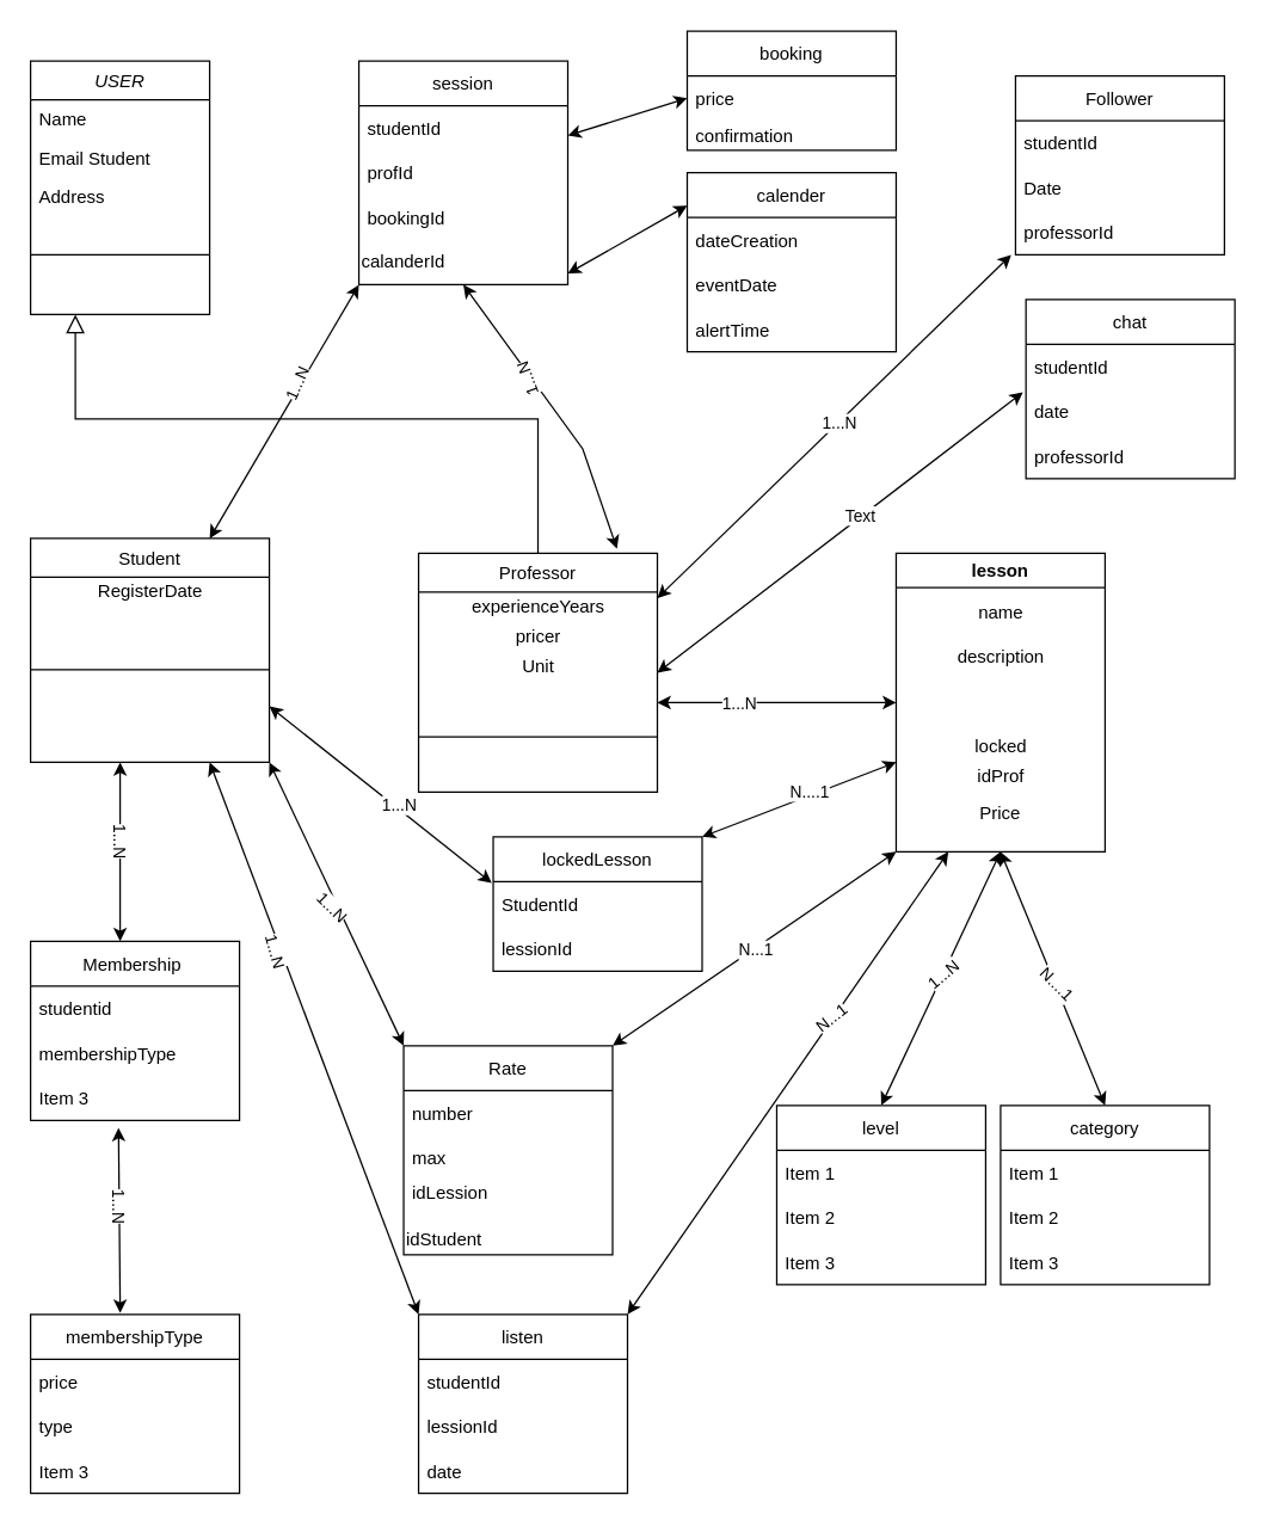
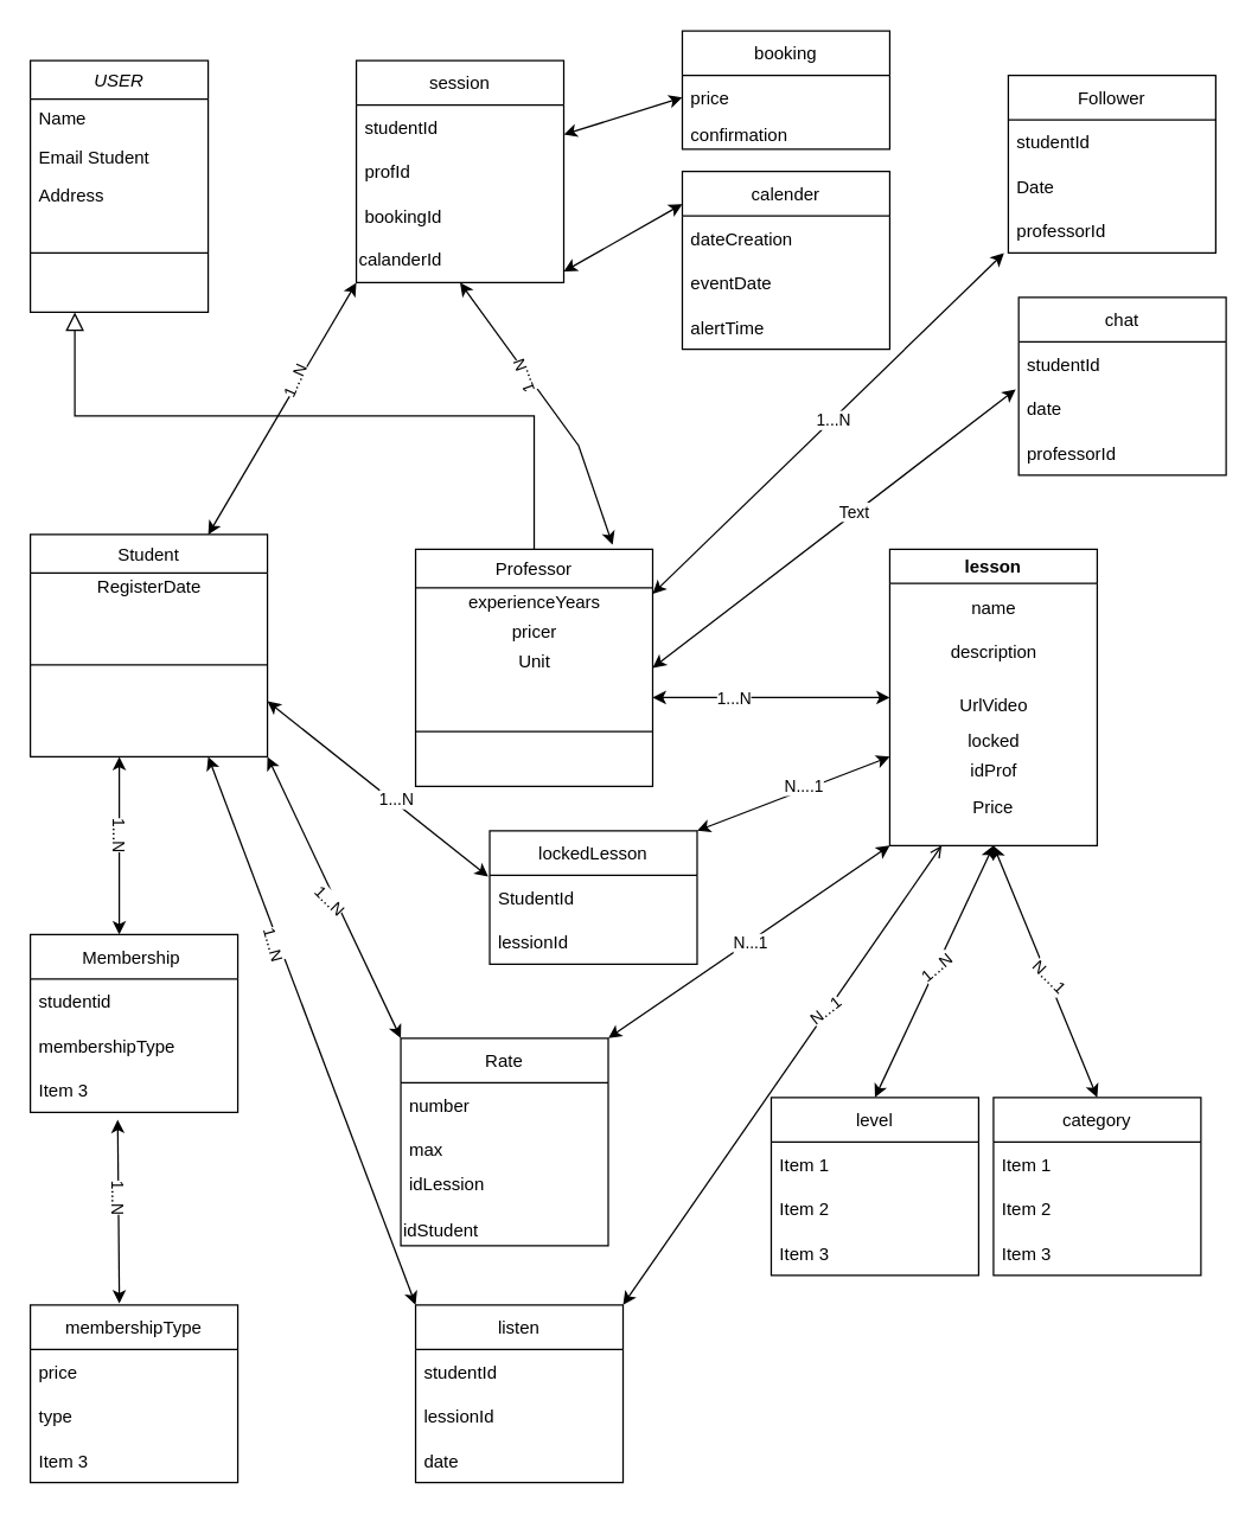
+ <mxCell id="20" value="UrlVideo" style="text;html=1;align=center;verticalAlign=middle;resizable=0;points=[];autosize=1;strokeColor=none;fillColor=none;" vertex="1" parent="18"><mxGeometry x="40" y="96" width="60" height="20" as="geometry" /></mxCell>
- <mxCell id="87" value="" style="endArrow=classic;startArrow=classic;html=1;rounded=0;entryX=0.25;entryY=1;entryDx=0;entryDy=0;exitX=1;exitY=0;exitDx=0;exitDy=0;" edge="1" parent="1" source="83" target="18"><mxGeometry width="50" height="50" relative="1" as="geometry"><mxPoint x="430" y="820" as="sourcePoint" /><mxPoint x="480" y="770" as="targetPoint" /></mxGeometry></mxCell>
+ <mxCell id="87" value="" style="endArrow=open;startArrow=classic;html=1;rounded=0;entryX=0.25;entryY=1;entryDx=0;entryDy=0;exitX=1;exitY=0;exitDx=0;exitDy=0;" edge="1" parent="1" source="83" target="18"><mxGeometry width="50" height="50" relative="1" as="geometry"><mxPoint x="430" y="820" as="sourcePoint" /><mxPoint x="480" y="770" as="targetPoint" /></mxGeometry></mxCell>
